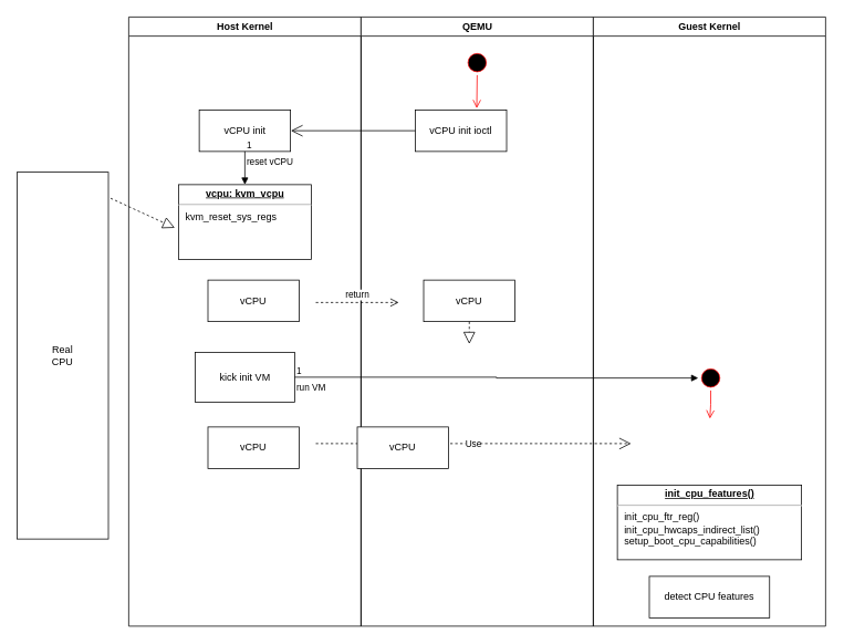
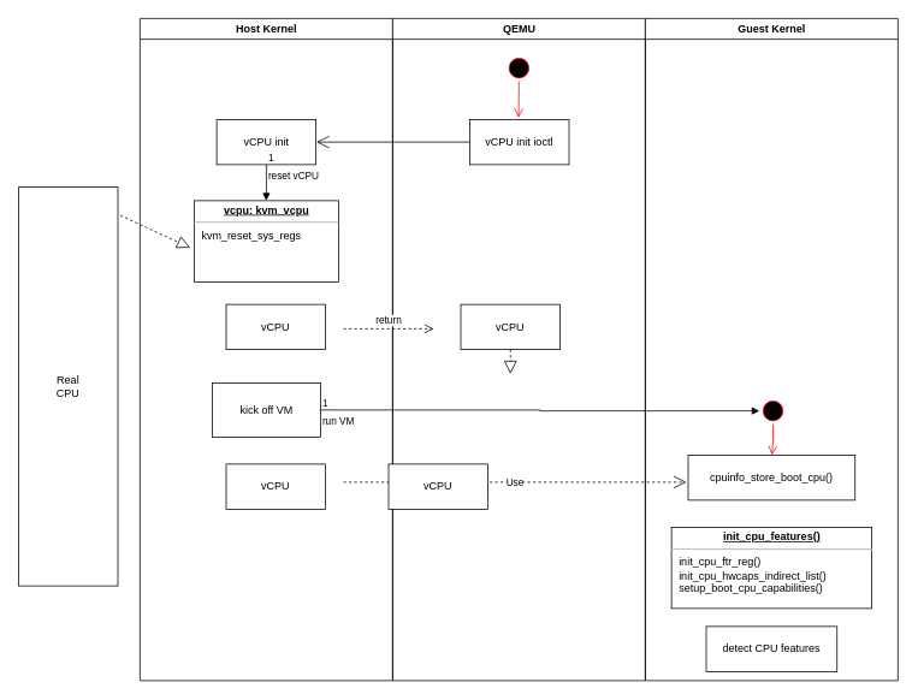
- <mxCell id="13" value="vCPU init ioctl" style="html=1;whiteSpace=wrap;" vertex="1" parent="10"><mxGeometry x="65.5" y="112" width="110" height="50" as="geometry" /></mxCell>
+ <mxCell id="13" value="vCPU init ioctl" style="html=1;whiteSpace=wrap;" vertex="1" parent="10"><mxGeometry x="85.5" y="112" width="110" height="50" as="geometry" /></mxCell>
- <mxCell id="9" value="kick init VM" style="rounded=0;whiteSpace=wrap;html=1;" vertex="1" parent="2"><mxGeometry x="80" y="404" width="120" height="60" as="geometry" /></mxCell>
+ <mxCell id="9" value="kick off VM" style="rounded=0;whiteSpace=wrap;html=1;" vertex="1" parent="2"><mxGeometry x="80" y="404" width="120" height="60" as="geometry" /></mxCell>
+ <mxCell id="19" value="cpuinfo_store_boot_cpu()" style="html=1;whiteSpace=wrap;" vertex="1" parent="18"><mxGeometry x="47.5" y="484" width="185" height="50" as="geometry" /></mxCell>
